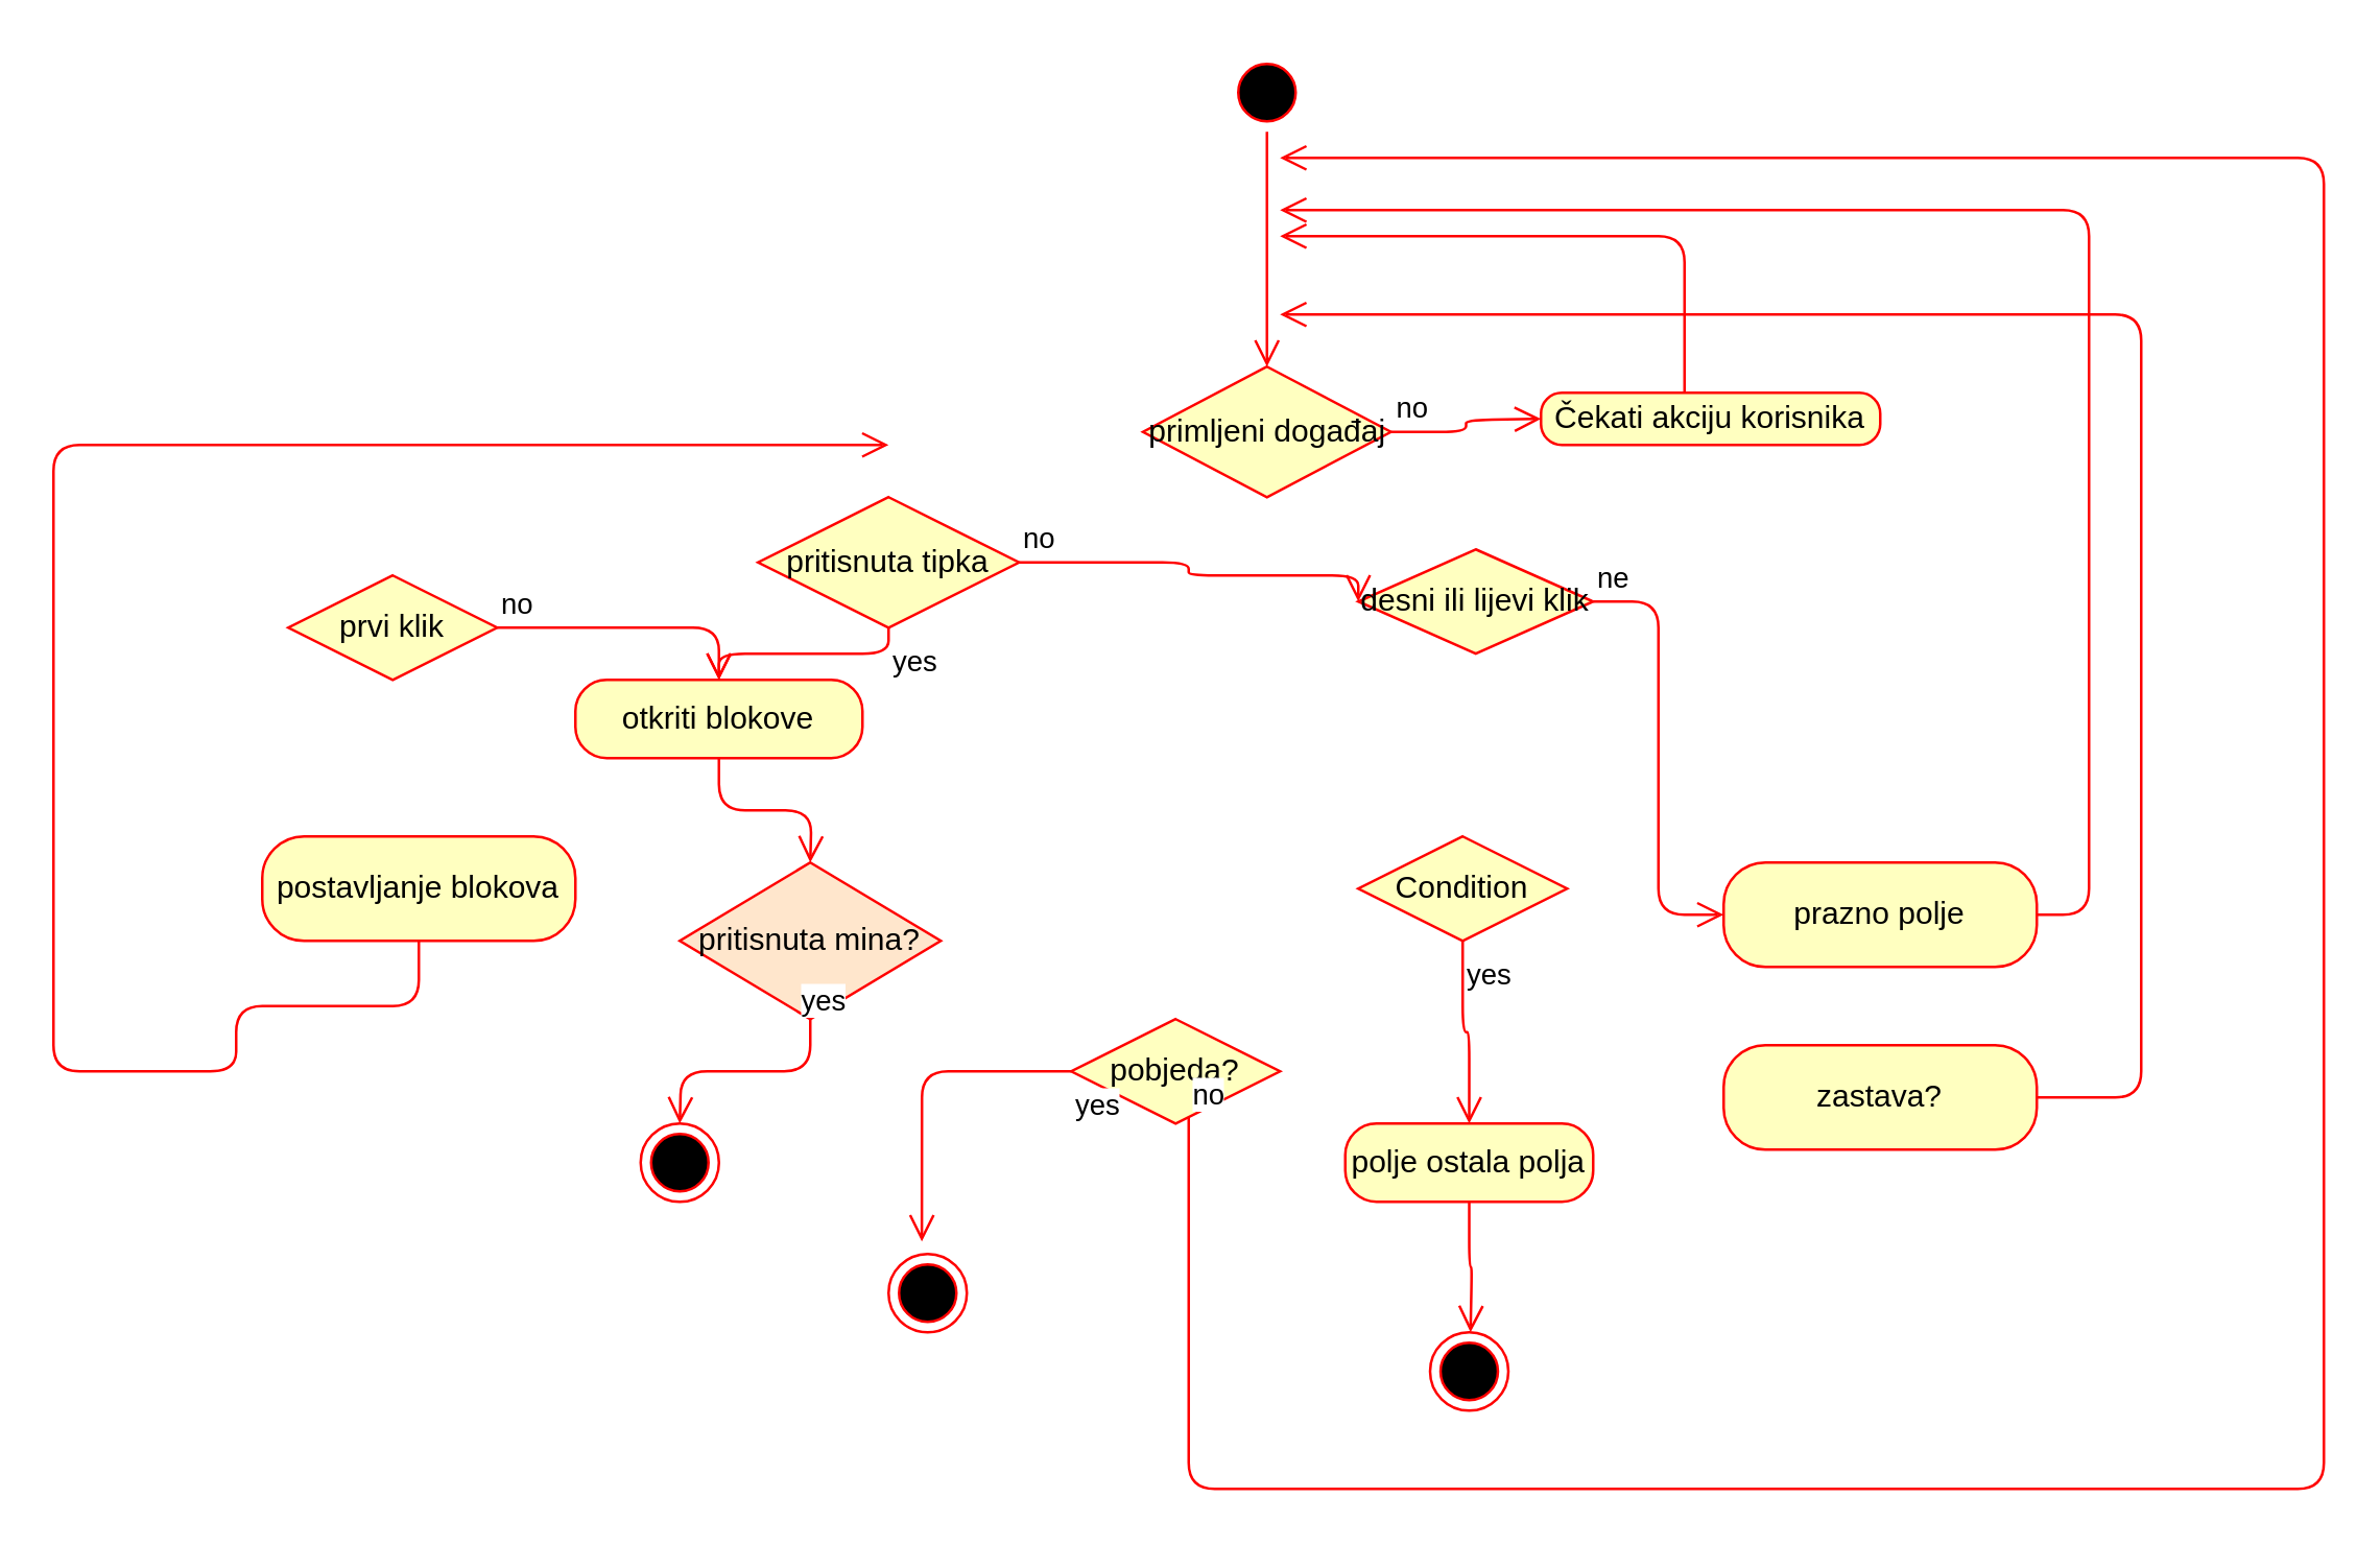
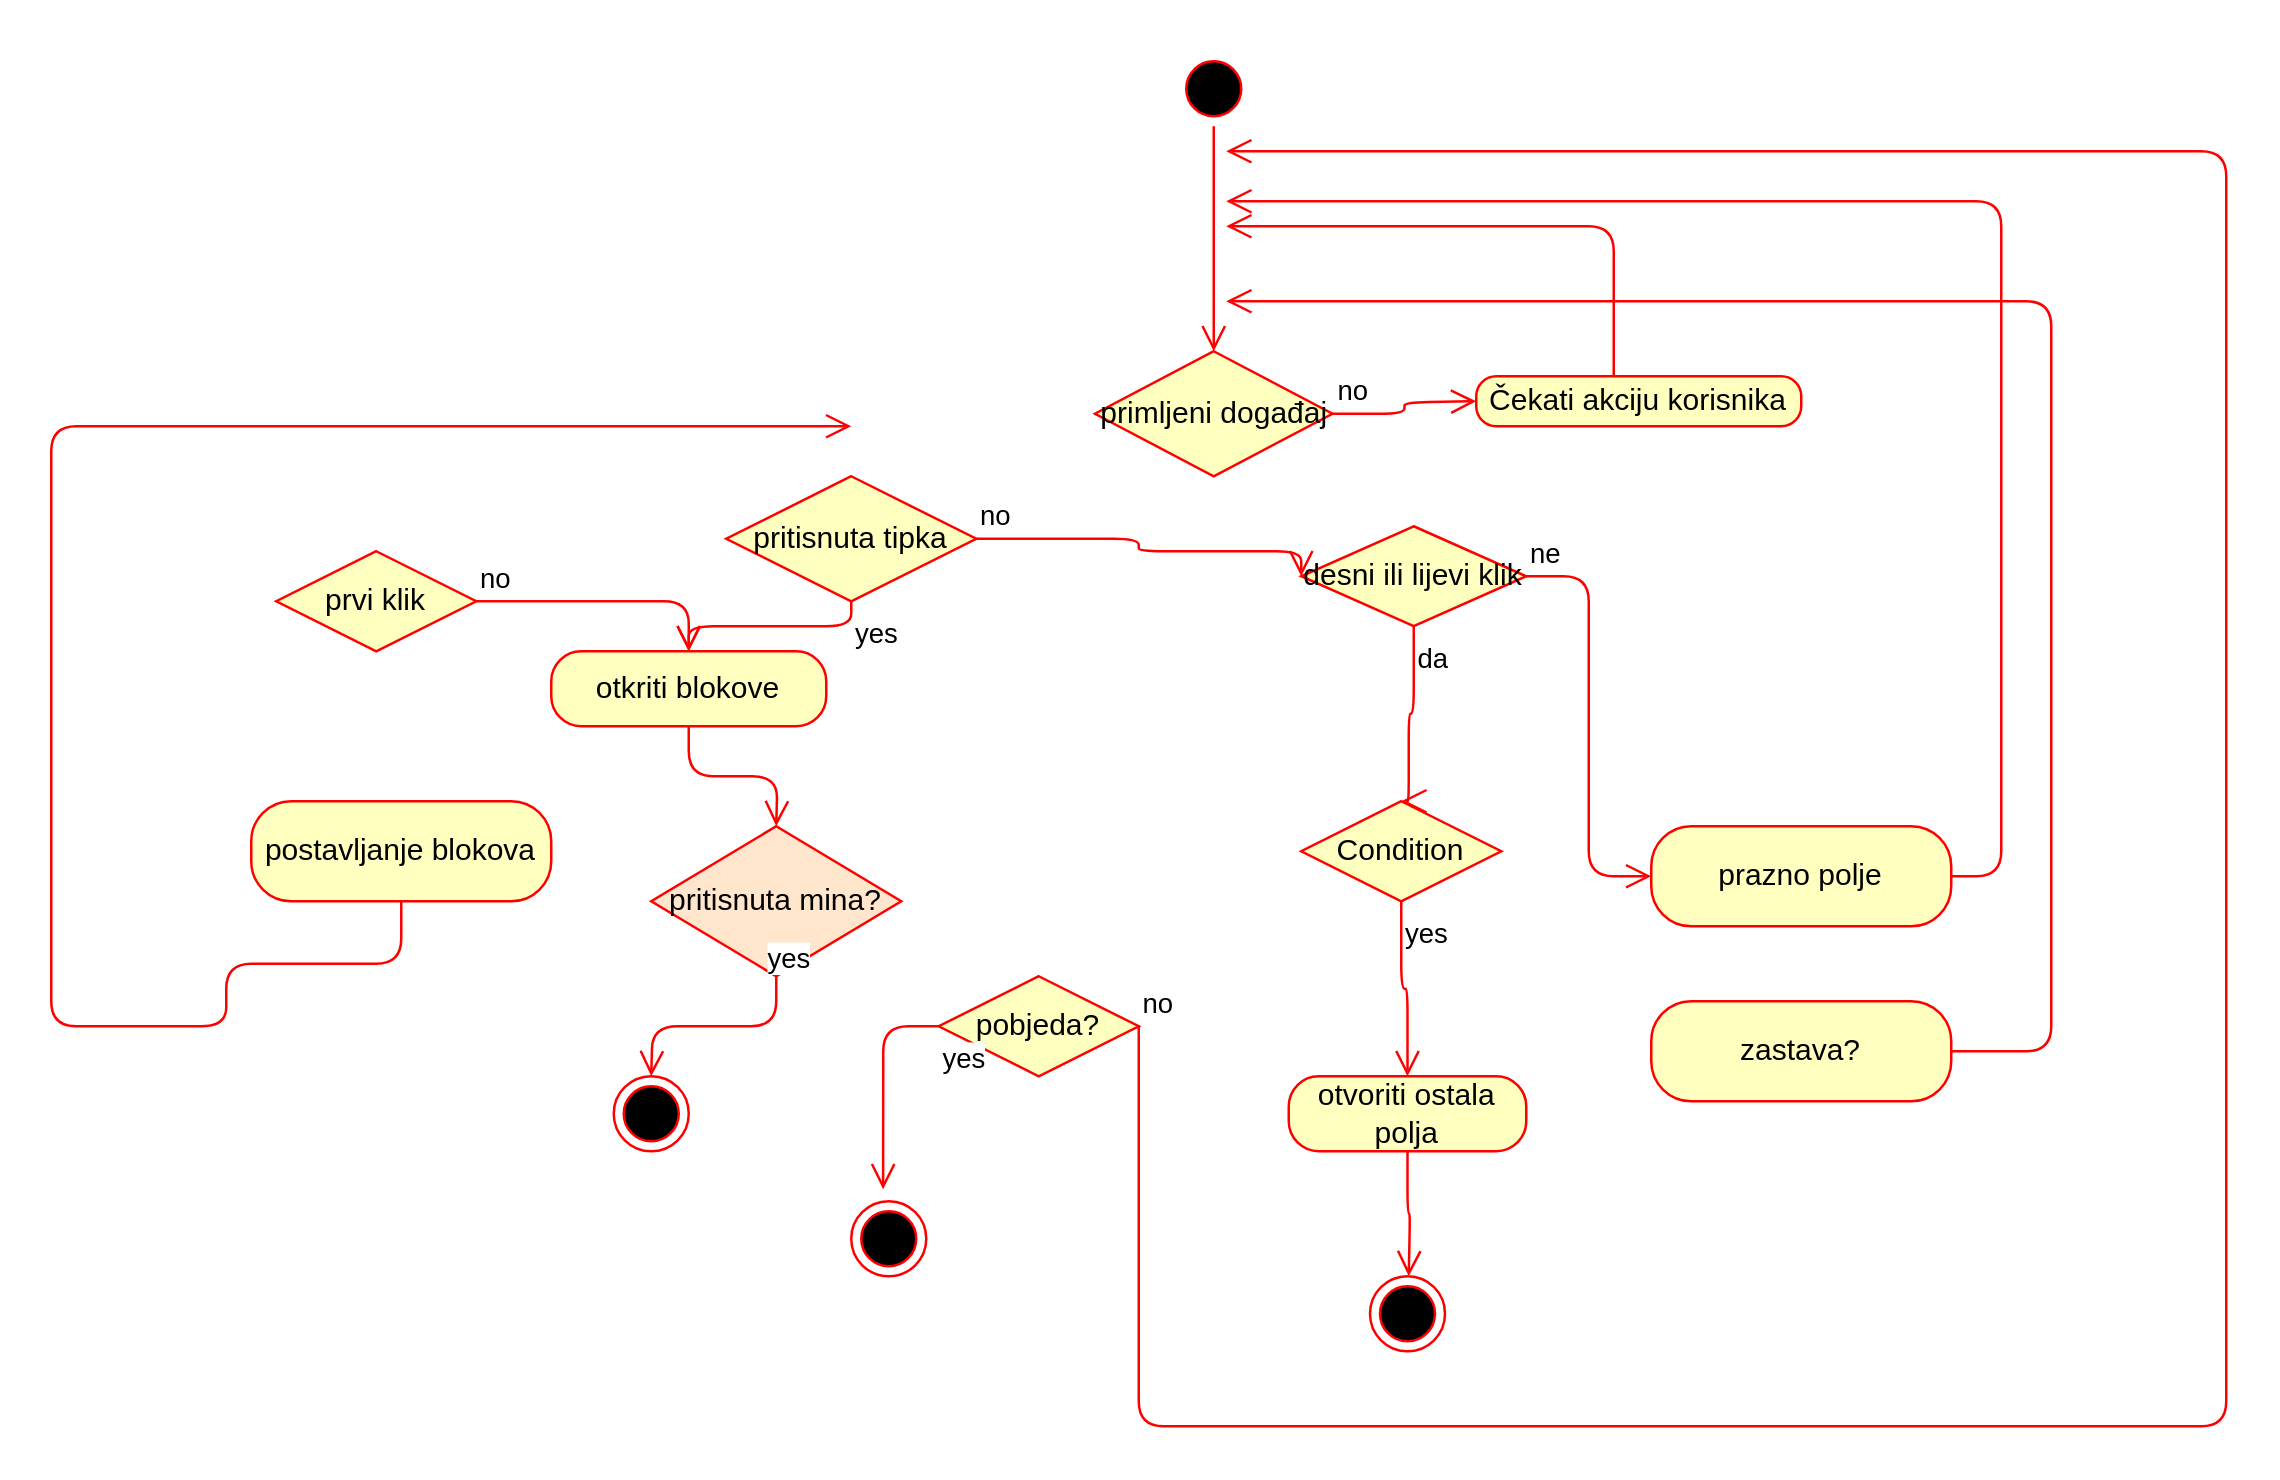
+ <mxCell id="26" value="da" style="edgeStyle=orthogonalEdgeStyle;html=1;align=left;verticalAlign=top;endArrow=open;endSize=8;strokeColor=#ff0000;entryX=0.5;entryY=0;entryDx=0;entryDy=0;" edge="1" source="24" parent="1" target="31"><mxGeometry x="-1" relative="1" as="geometry"><mxPoint x="562.5" y="320" as="targetPoint" /><Array as="points"><mxPoint x="565" y="285" /><mxPoint x="563" y="285" /><mxPoint x="563" y="320" /></Array></mxGeometry></mxCell>
- <mxCell id="19" value="pobjeda?" style="rhombus;whiteSpace=wrap;html=1;fillColor=#ffffc0;strokeColor=#ff0000;" vertex="1" parent="1"><mxGeometry x="410" y="390" width="80" height="40" as="geometry" /></mxCell>
+ <mxCell id="19" value="pobjeda?" style="rhombus;whiteSpace=wrap;html=1;fillColor=#ffffc0;strokeColor=#ff0000;" vertex="1" parent="1"><mxGeometry x="375" y="390" width="80" height="40" as="geometry" /></mxCell>
- <mxCell id="33" value="polje ostala polja" style="rounded=1;whiteSpace=wrap;html=1;arcSize=40;fontColor=#000000;fillColor=#ffffc0;strokeColor=#ff0000;" vertex="1" parent="1"><mxGeometry x="515" y="430" width="95" height="30" as="geometry" /></mxCell>
+ <mxCell id="33" value="otvoriti ostala polja" style="rounded=1;whiteSpace=wrap;html=1;arcSize=40;fontColor=#000000;fillColor=#ffffc0;strokeColor=#ff0000;" vertex="1" parent="1"><mxGeometry x="515" y="430" width="95" height="30" as="geometry" /></mxCell>
